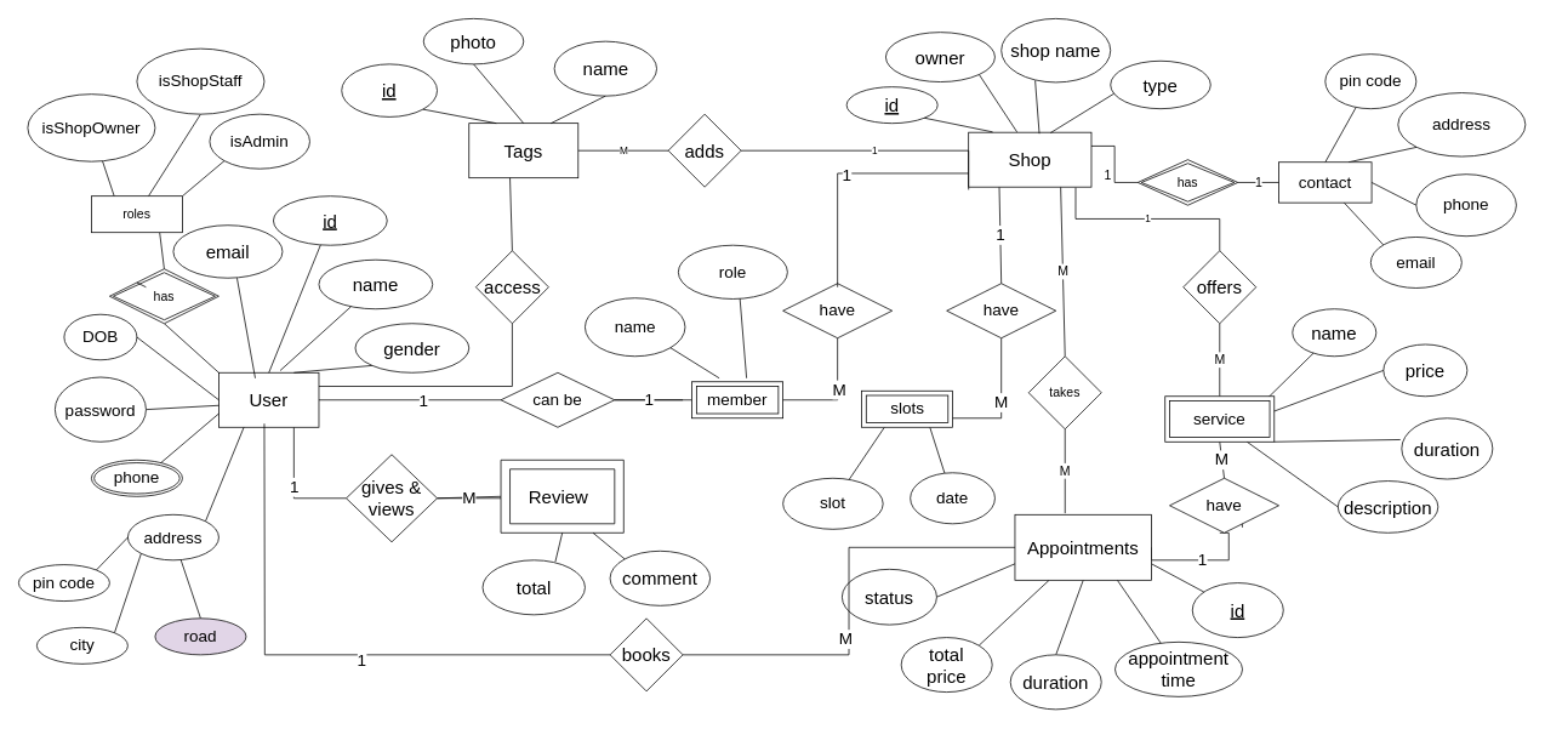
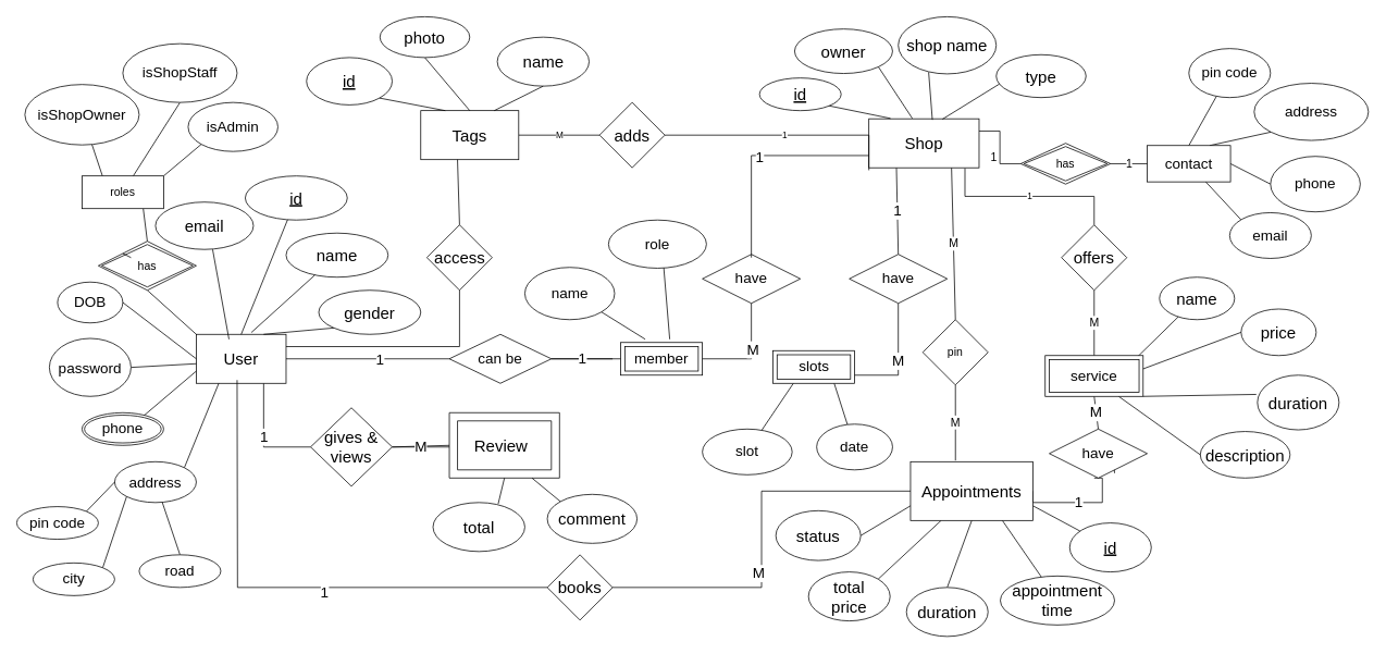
- <mxCell id="141" value="takes" style="rhombus;whiteSpace=wrap;html=1;fontSize=14;" vertex="1" parent="1"><mxGeometry x="1130" y="391" width="80" height="80" as="geometry" /></mxCell>
+ <mxCell id="141" value="pin" style="rhombus;whiteSpace=wrap;html=1;fontSize=14;" vertex="1" parent="1"><mxGeometry x="1130" y="391" width="80" height="80" as="geometry" /></mxCell>
- <mxCell id="64" value="&lt;span style=&quot;font-size: 20px;&quot;&gt;status&lt;br&gt;&lt;/span&gt;" style="ellipse;whiteSpace=wrap;html=1;" parent="1" vertex="1"><mxGeometry x="925" y="625" width="104" height="61" as="geometry" /></mxCell>
+ <mxCell id="64" value="&lt;span style=&quot;font-size: 20px;&quot;&gt;status&lt;br&gt;&lt;/span&gt;" style="ellipse;whiteSpace=wrap;html=1;" parent="1" vertex="1"><mxGeometry x="950" y="625" width="104" height="61" as="geometry" /></mxCell>
- <mxCell id="112" value="road" style="ellipse;whiteSpace=wrap;html=1;align=center;fontSize=18;fillColor=#e1d5e7;" parent="1" vertex="1"><mxGeometry x="170" y="679" width="100" height="40" as="geometry" /></mxCell>
+ <mxCell id="112" value="road" style="ellipse;whiteSpace=wrap;html=1;align=center;fontSize=18;" parent="1" vertex="1"><mxGeometry x="170" y="679" width="100" height="40" as="geometry" /></mxCell>
